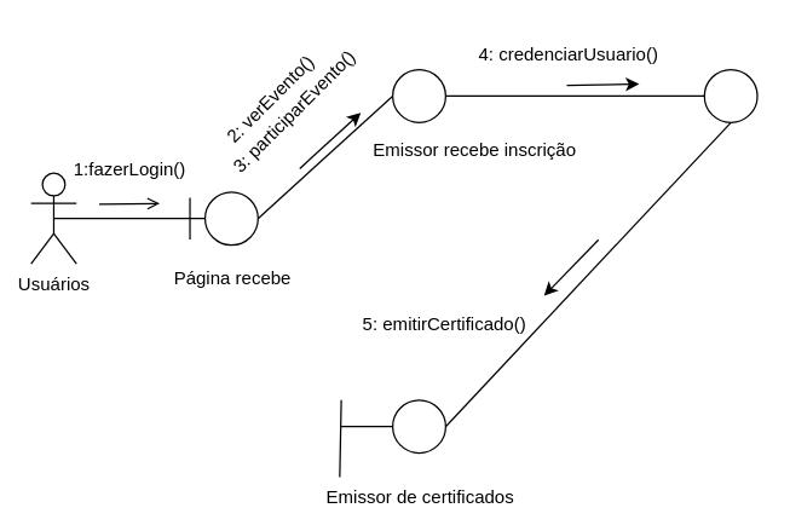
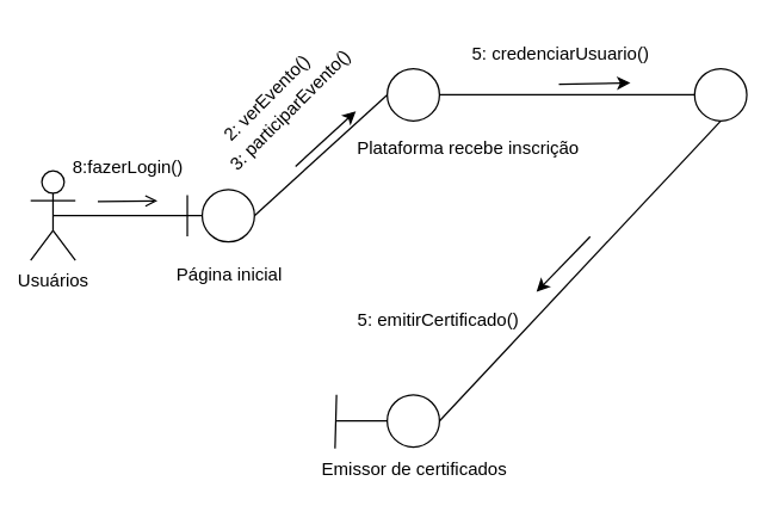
- <mxCell id="21" value="4: credenciarUsuario()" style="text;html=1;align=center;verticalAlign=middle;resizable=0;points=[];autosize=1;strokeColor=none;fillColor=none;" vertex="1" parent="1"><mxGeometry x="305" y="20.5" width="140" height="30" as="geometry" /></mxCell>
+ <mxCell id="21" value="5: credenciarUsuario()" style="text;html=1;align=center;verticalAlign=middle;resizable=0;points=[];autosize=1;strokeColor=none;fillColor=none;" vertex="1" parent="1"><mxGeometry x="305" y="20.5" width="140" height="30" as="geometry" /></mxCell>
- <mxCell id="18" value="Emissor recebe inscrição" style="text;html=1;align=center;verticalAlign=middle;resizable=0;points=[];autosize=1;strokeColor=none;fillColor=none;" vertex="1" parent="1"><mxGeometry x="228" y="84" width="170" height="30" as="geometry" /></mxCell>
+ <mxCell id="18" value="Plataforma recebe inscrição" style="text;html=1;align=center;verticalAlign=middle;resizable=0;points=[];autosize=1;strokeColor=none;fillColor=none;" vertex="1" parent="1"><mxGeometry x="228" y="84" width="170" height="30" as="geometry" /></mxCell>
- <mxCell id="5" value="1:fazerLogin()" style="text;html=1;align=center;verticalAlign=middle;resizable=0;points=[];autosize=1;strokeColor=none;fillColor=none;" vertex="1" parent="1"><mxGeometry x="35" y="96.5" width="100" height="30" as="geometry" /></mxCell>
+ <mxCell id="5" value="8:fazerLogin()" style="text;html=1;align=center;verticalAlign=middle;resizable=0;points=[];autosize=1;strokeColor=none;fillColor=none;" vertex="1" parent="1"><mxGeometry x="35" y="96.5" width="100" height="30" as="geometry" /></mxCell>
- <mxCell id="8" value="Página recebe" style="text;html=1;align=center;verticalAlign=middle;resizable=0;points=[];autosize=1;strokeColor=none;fillColor=none;" vertex="1" parent="1"><mxGeometry x="107.5" y="169" width="90" height="30" as="geometry" /></mxCell>
+ <mxCell id="8" value="Página inicial" style="text;html=1;align=center;verticalAlign=middle;resizable=0;points=[];autosize=1;strokeColor=none;fillColor=none;" vertex="1" parent="1"><mxGeometry x="107.5" y="169" width="90" height="30" as="geometry" /></mxCell>
- <mxCell id="13" value="Emissor de certificados" style="text;html=1;align=center;verticalAlign=middle;resizable=0;points=[];autosize=1;strokeColor=none;fillColor=none;" vertex="1" parent="1"><mxGeometry x="201.5" y="314" width="150" height="30" as="geometry" /></mxCell>
+ <mxCell id="13" value="Emissor de certificados" style="text;html=1;align=center;verticalAlign=middle;resizable=0;points=[];autosize=1;strokeColor=none;fillColor=none;" vertex="1" parent="1"><mxGeometry x="201.5" y="299" width="150" height="30" as="geometry" /></mxCell>
